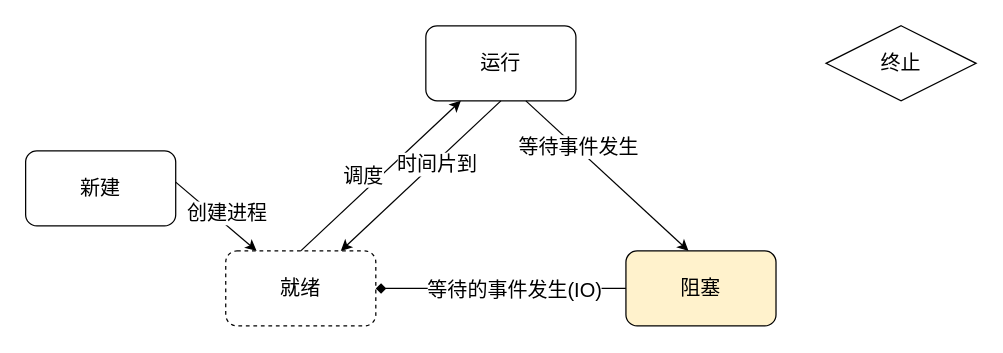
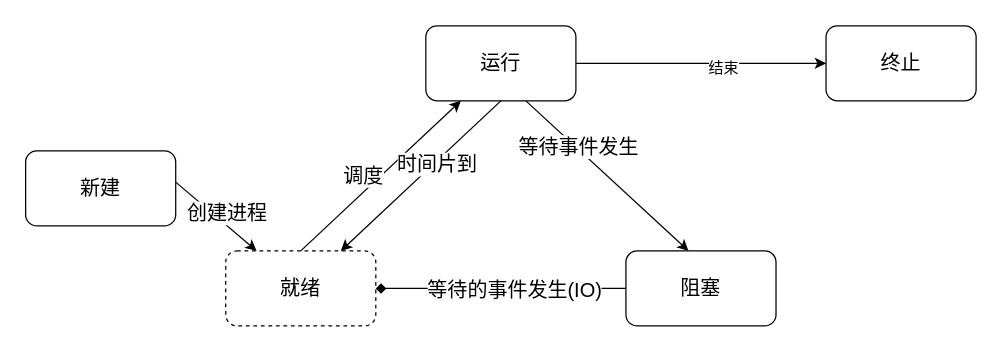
+ <mxCell id="3" style="edgeStyle=orthogonalEdgeStyle;rounded=0;orthogonalLoop=1;jettySize=auto;html=1;entryX=0;entryY=0.5;entryDx=0;entryDy=0;" edge="1" parent="1" source="5" target="7"><mxGeometry relative="1" as="geometry" /></mxCell>
+ <mxCell id="4" value="结束" style="text;html=1;resizable=0;points=[];align=center;verticalAlign=middle;labelBackgroundColor=#ffffff;" vertex="1" connectable="0" parent="3"><mxGeometry x="0.17" y="-3" relative="1" as="geometry"><mxPoint as="offset" /></mxGeometry></mxCell>
- <mxCell id="7" value="&lt;font style=&quot;font-size: 16px&quot;&gt;终止&lt;/font&gt;" style="rhombus;whiteSpace=wrap;html=1;" vertex="1" parent="1"><mxGeometry x="660" y="20" width="120" height="60" as="geometry" /></mxCell>
+ <mxCell id="7" value="&lt;font style=&quot;font-size: 16px&quot;&gt;终止&lt;/font&gt;" style="rounded=1;whiteSpace=wrap;html=1;" vertex="1" parent="1"><mxGeometry x="660" y="20" width="120" height="60" as="geometry" /></mxCell>
- <mxCell id="10" value="&lt;font style=&quot;font-size: 16px&quot;&gt;阻塞&lt;/font&gt;" style="rounded=1;whiteSpace=wrap;html=1;fillColor=#fff2cc;" vertex="1" parent="1"><mxGeometry x="500" y="200" width="120" height="60" as="geometry" /></mxCell>
+ <mxCell id="10" value="&lt;font style=&quot;font-size: 16px&quot;&gt;阻塞&lt;/font&gt;" style="rounded=1;whiteSpace=wrap;html=1;" vertex="1" parent="1"><mxGeometry x="500" y="200" width="120" height="60" as="geometry" /></mxCell>
